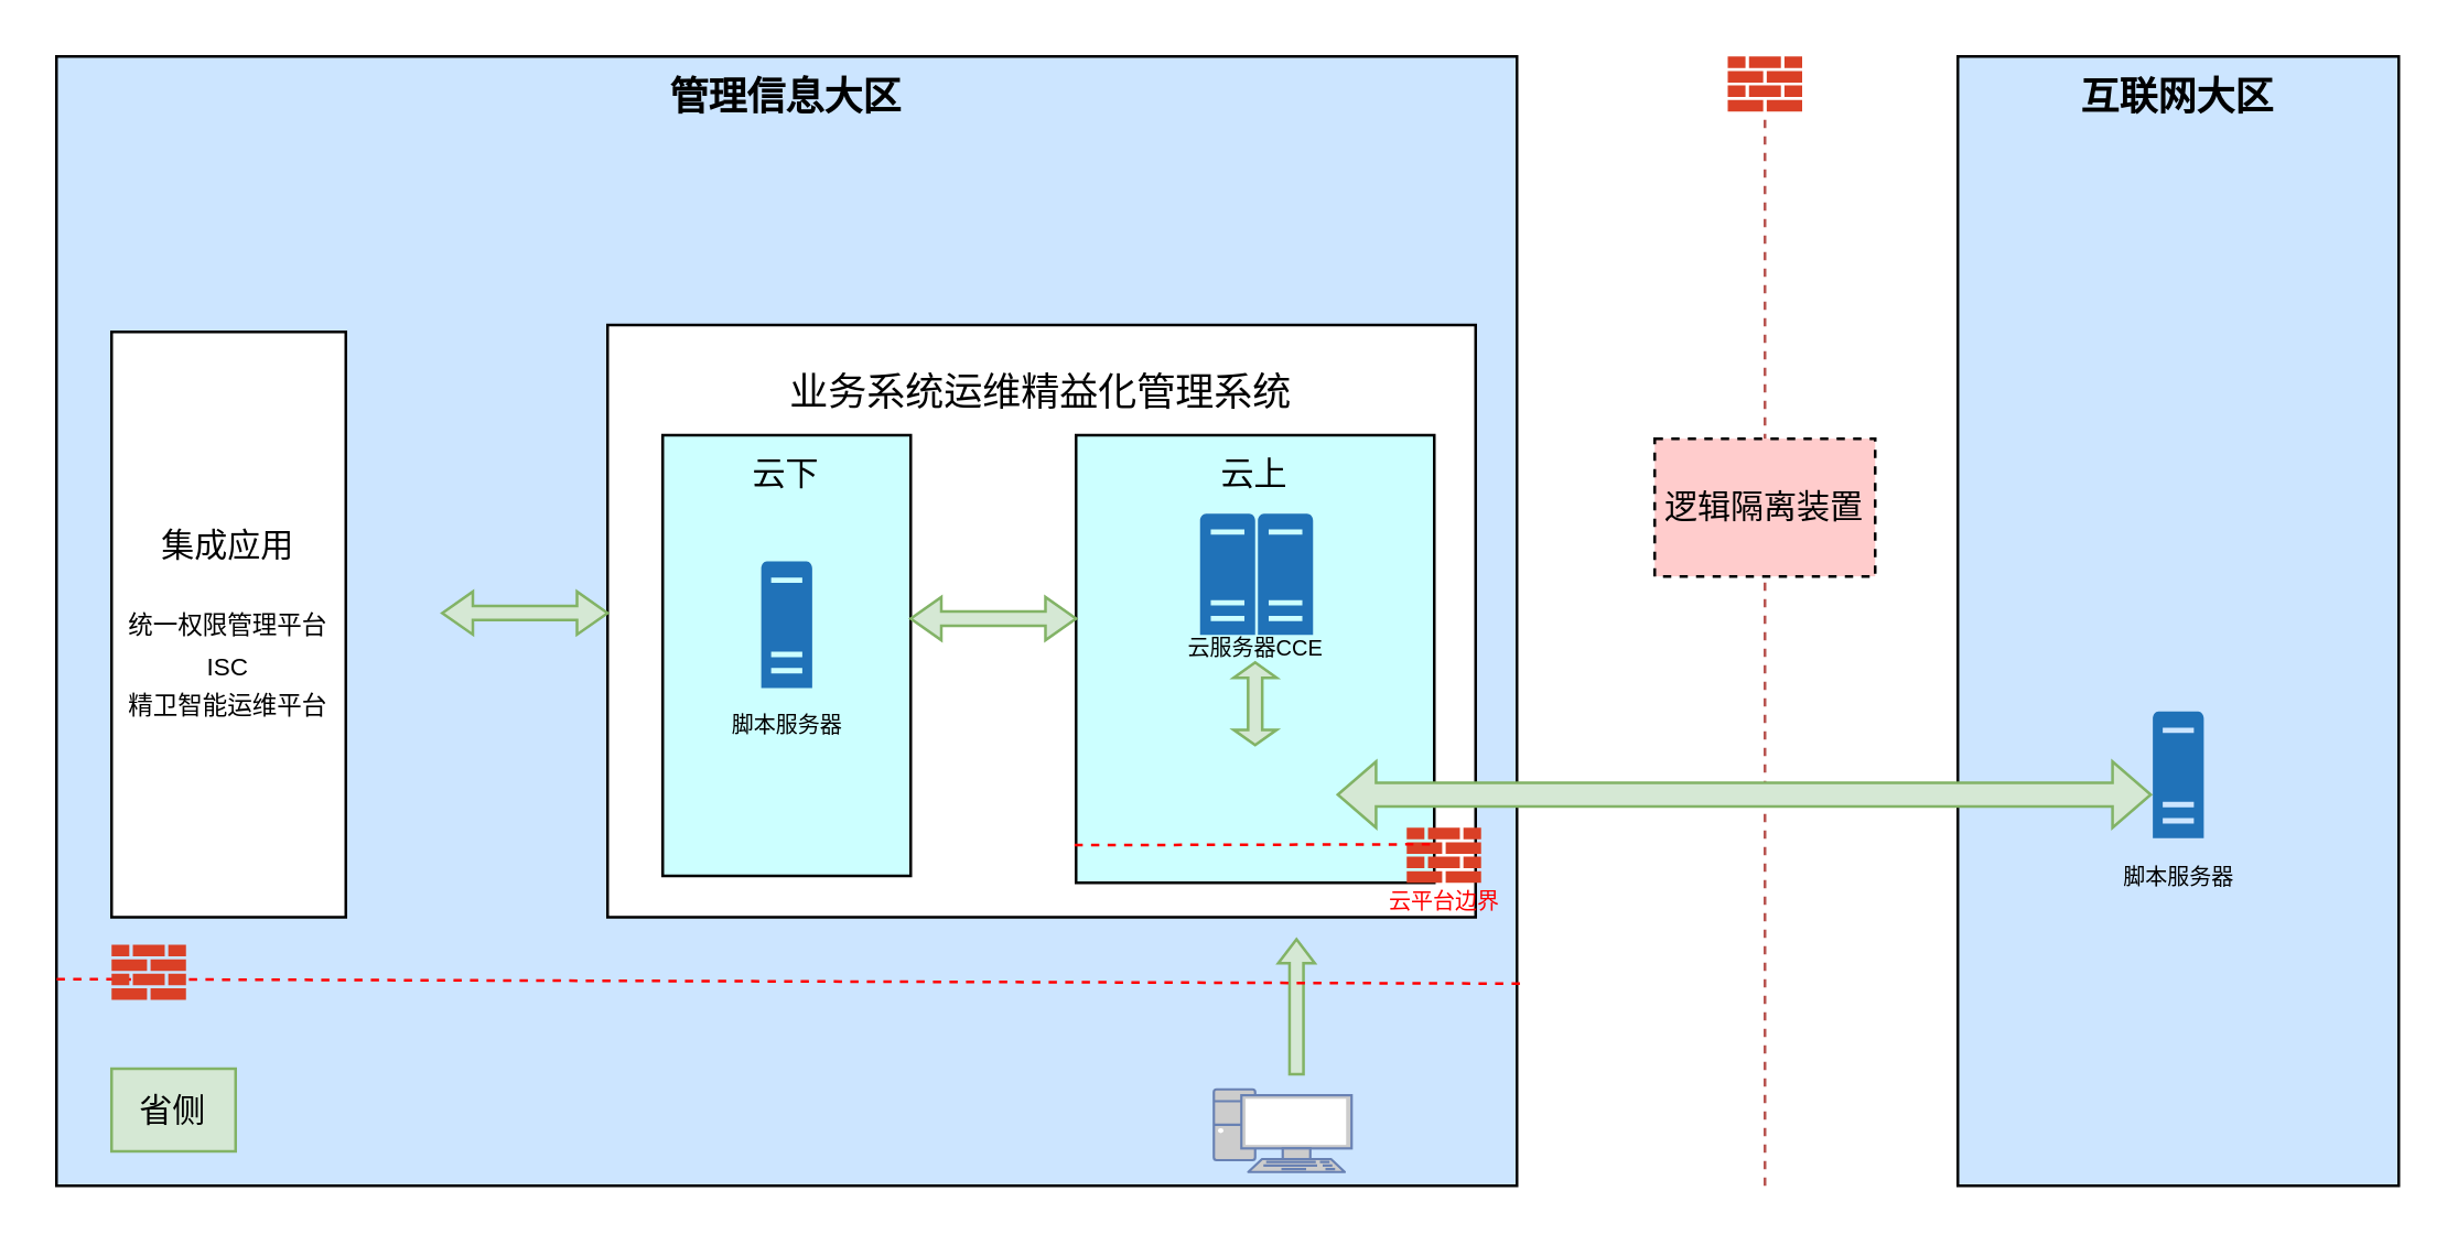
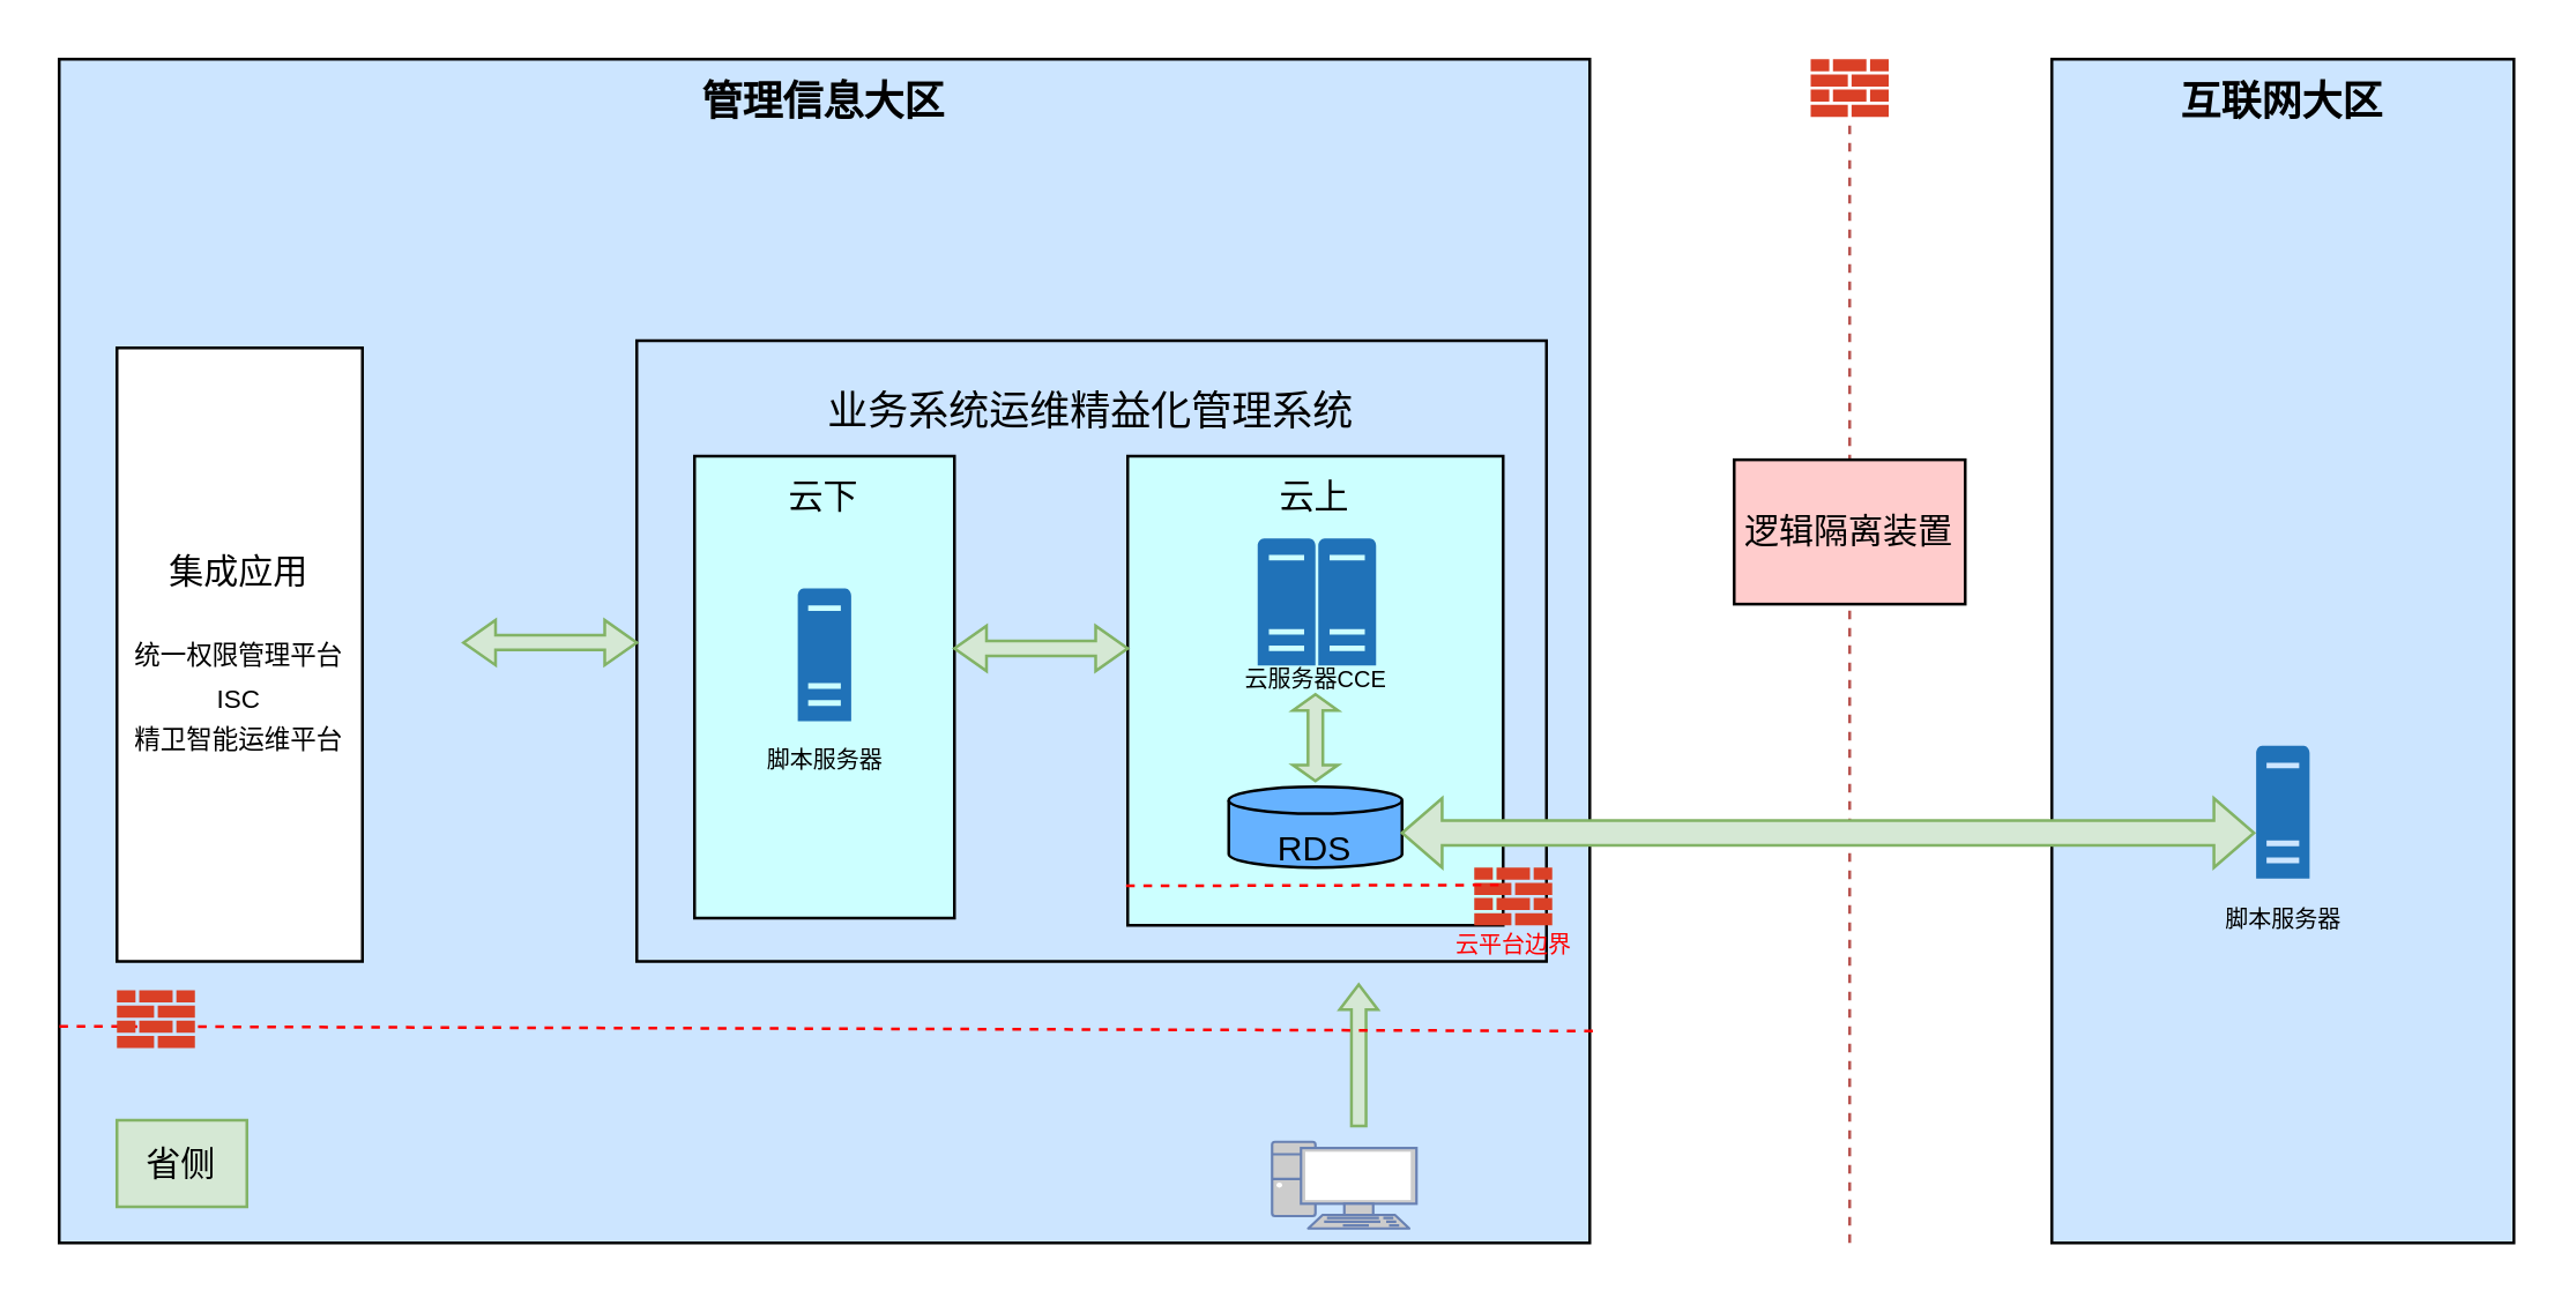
- <mxCell id="9" value="&lt;p class=&quot;MsoNormal&quot;&gt;&lt;font face=&quot;Helvetica&quot;&gt;业务系统运维精益化管理系统&lt;/font&gt;&lt;/p&gt;" style="rounded=0;whiteSpace=wrap;html=1;fontSize=14;fontStyle=0;verticalAlign=top;spacing=-3;" parent="1" vertex="1"><mxGeometry x="220" y="117.5" width="315" height="215" as="geometry" /></mxCell>
+ <mxCell id="9" value="&lt;p class=&quot;MsoNormal&quot;&gt;&lt;font face=&quot;Helvetica&quot;&gt;业务系统运维精益化管理系统&lt;/font&gt;&lt;/p&gt;" style="rounded=0;whiteSpace=wrap;html=1;fontSize=14;fontStyle=0;verticalAlign=top;spacing=-3;fillColor=#cce5ff;" parent="1" vertex="1"><mxGeometry x="220" y="117.5" width="315" height="215" as="geometry" /></mxCell>
- <mxCell id="5" value="逻辑隔离装置" style="rounded=0;whiteSpace=wrap;html=1;fillColor=#FFCCCC;dashed=1;" parent="1" vertex="1"><mxGeometry x="600" y="158.75" width="80" height="50" as="geometry" /></mxCell>
+ <mxCell id="5" value="逻辑隔离装置" style="rounded=0;whiteSpace=wrap;html=1;fillColor=#FFCCCC;" parent="1" vertex="1"><mxGeometry x="600" y="158.75" width="80" height="50" as="geometry" /></mxCell>
+ <mxCell id="25" value="&lt;div&gt;&lt;br&gt;&lt;/div&gt;RDS" style="strokeWidth=1;html=1;shape=mxgraph.flowchart.database;whiteSpace=wrap;fillColor=#66B2FF;" vertex="1" parent="1"><mxGeometry x="425" y="272" width="60" height="28" as="geometry" /></mxCell>
